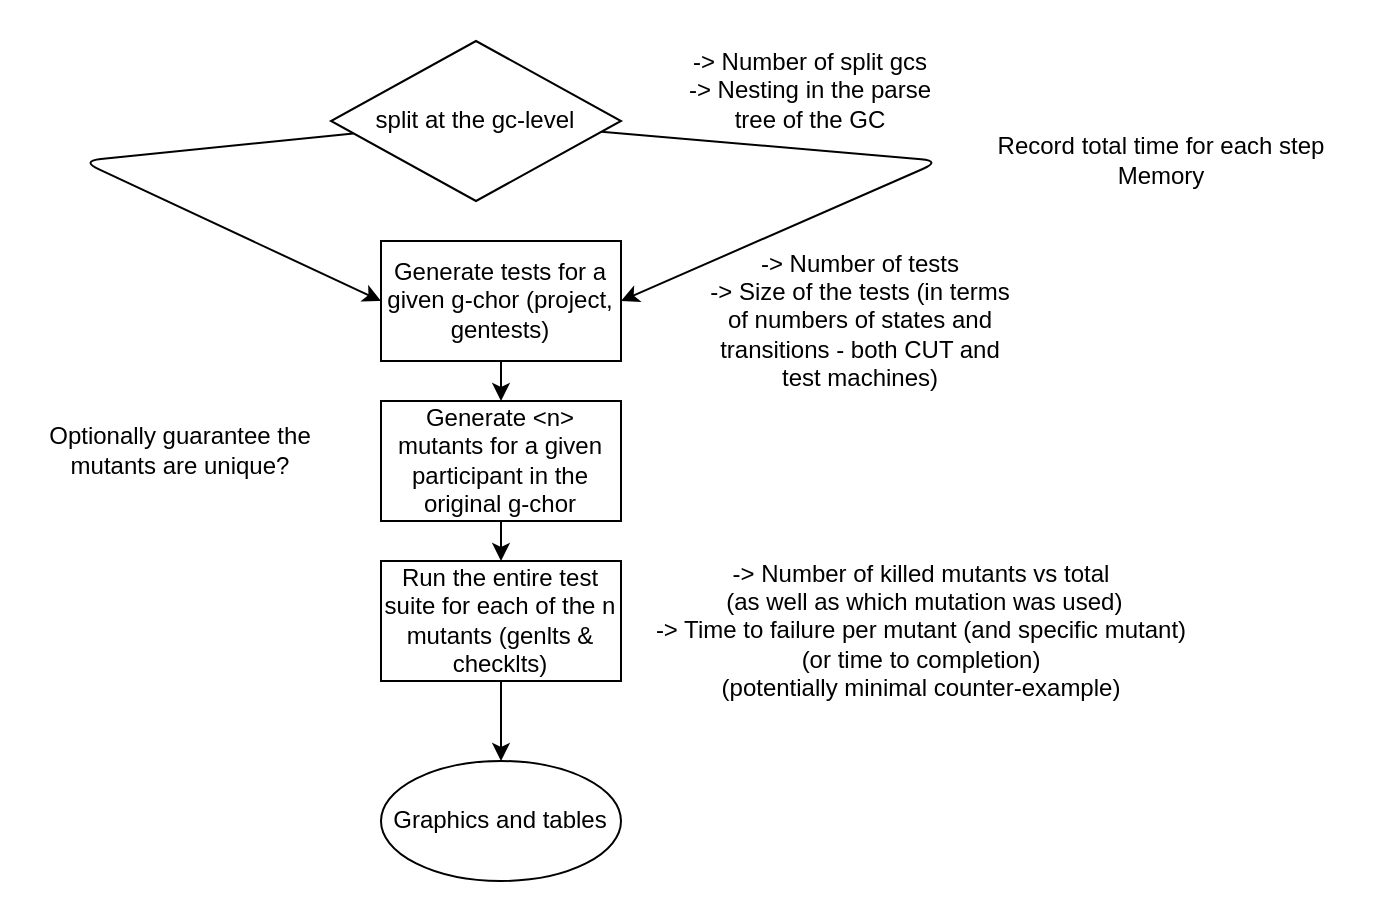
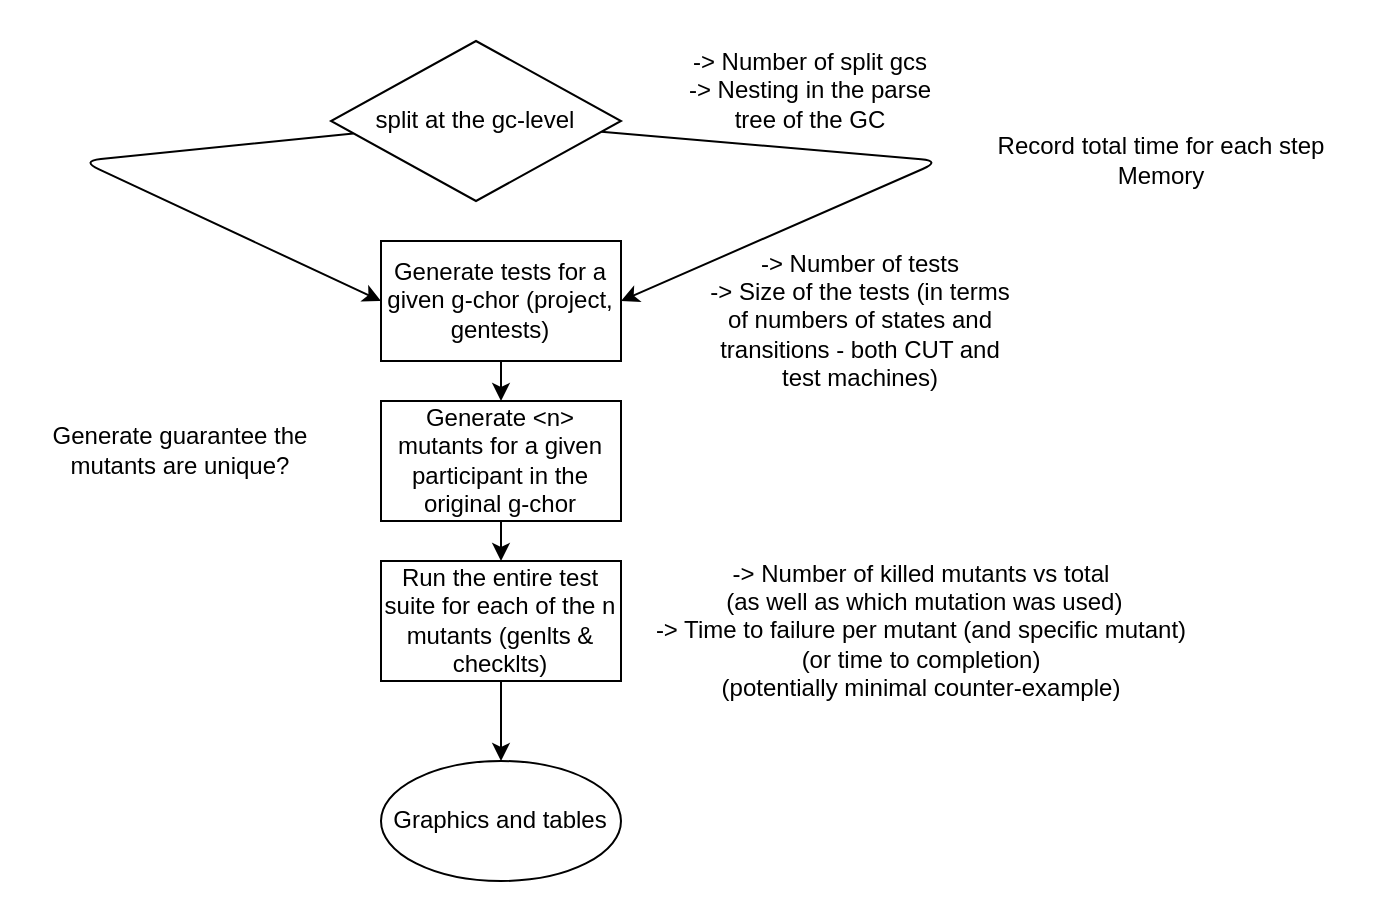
- <mxCell id="14" value="Optionally guarantee the mutants are unique?" style="text;html=1;strokeColor=none;fillColor=none;align=center;verticalAlign=middle;whiteSpace=wrap;rounded=0;" parent="1" vertex="1"><mxGeometry x="20" y="210" width="140" height="30" as="geometry" /></mxCell>
+ <mxCell id="14" value="Generate guarantee the mutants are unique?" style="text;html=1;strokeColor=none;fillColor=none;align=center;verticalAlign=middle;whiteSpace=wrap;rounded=0;" parent="1" vertex="1"><mxGeometry x="20" y="210" width="140" height="30" as="geometry" /></mxCell>
